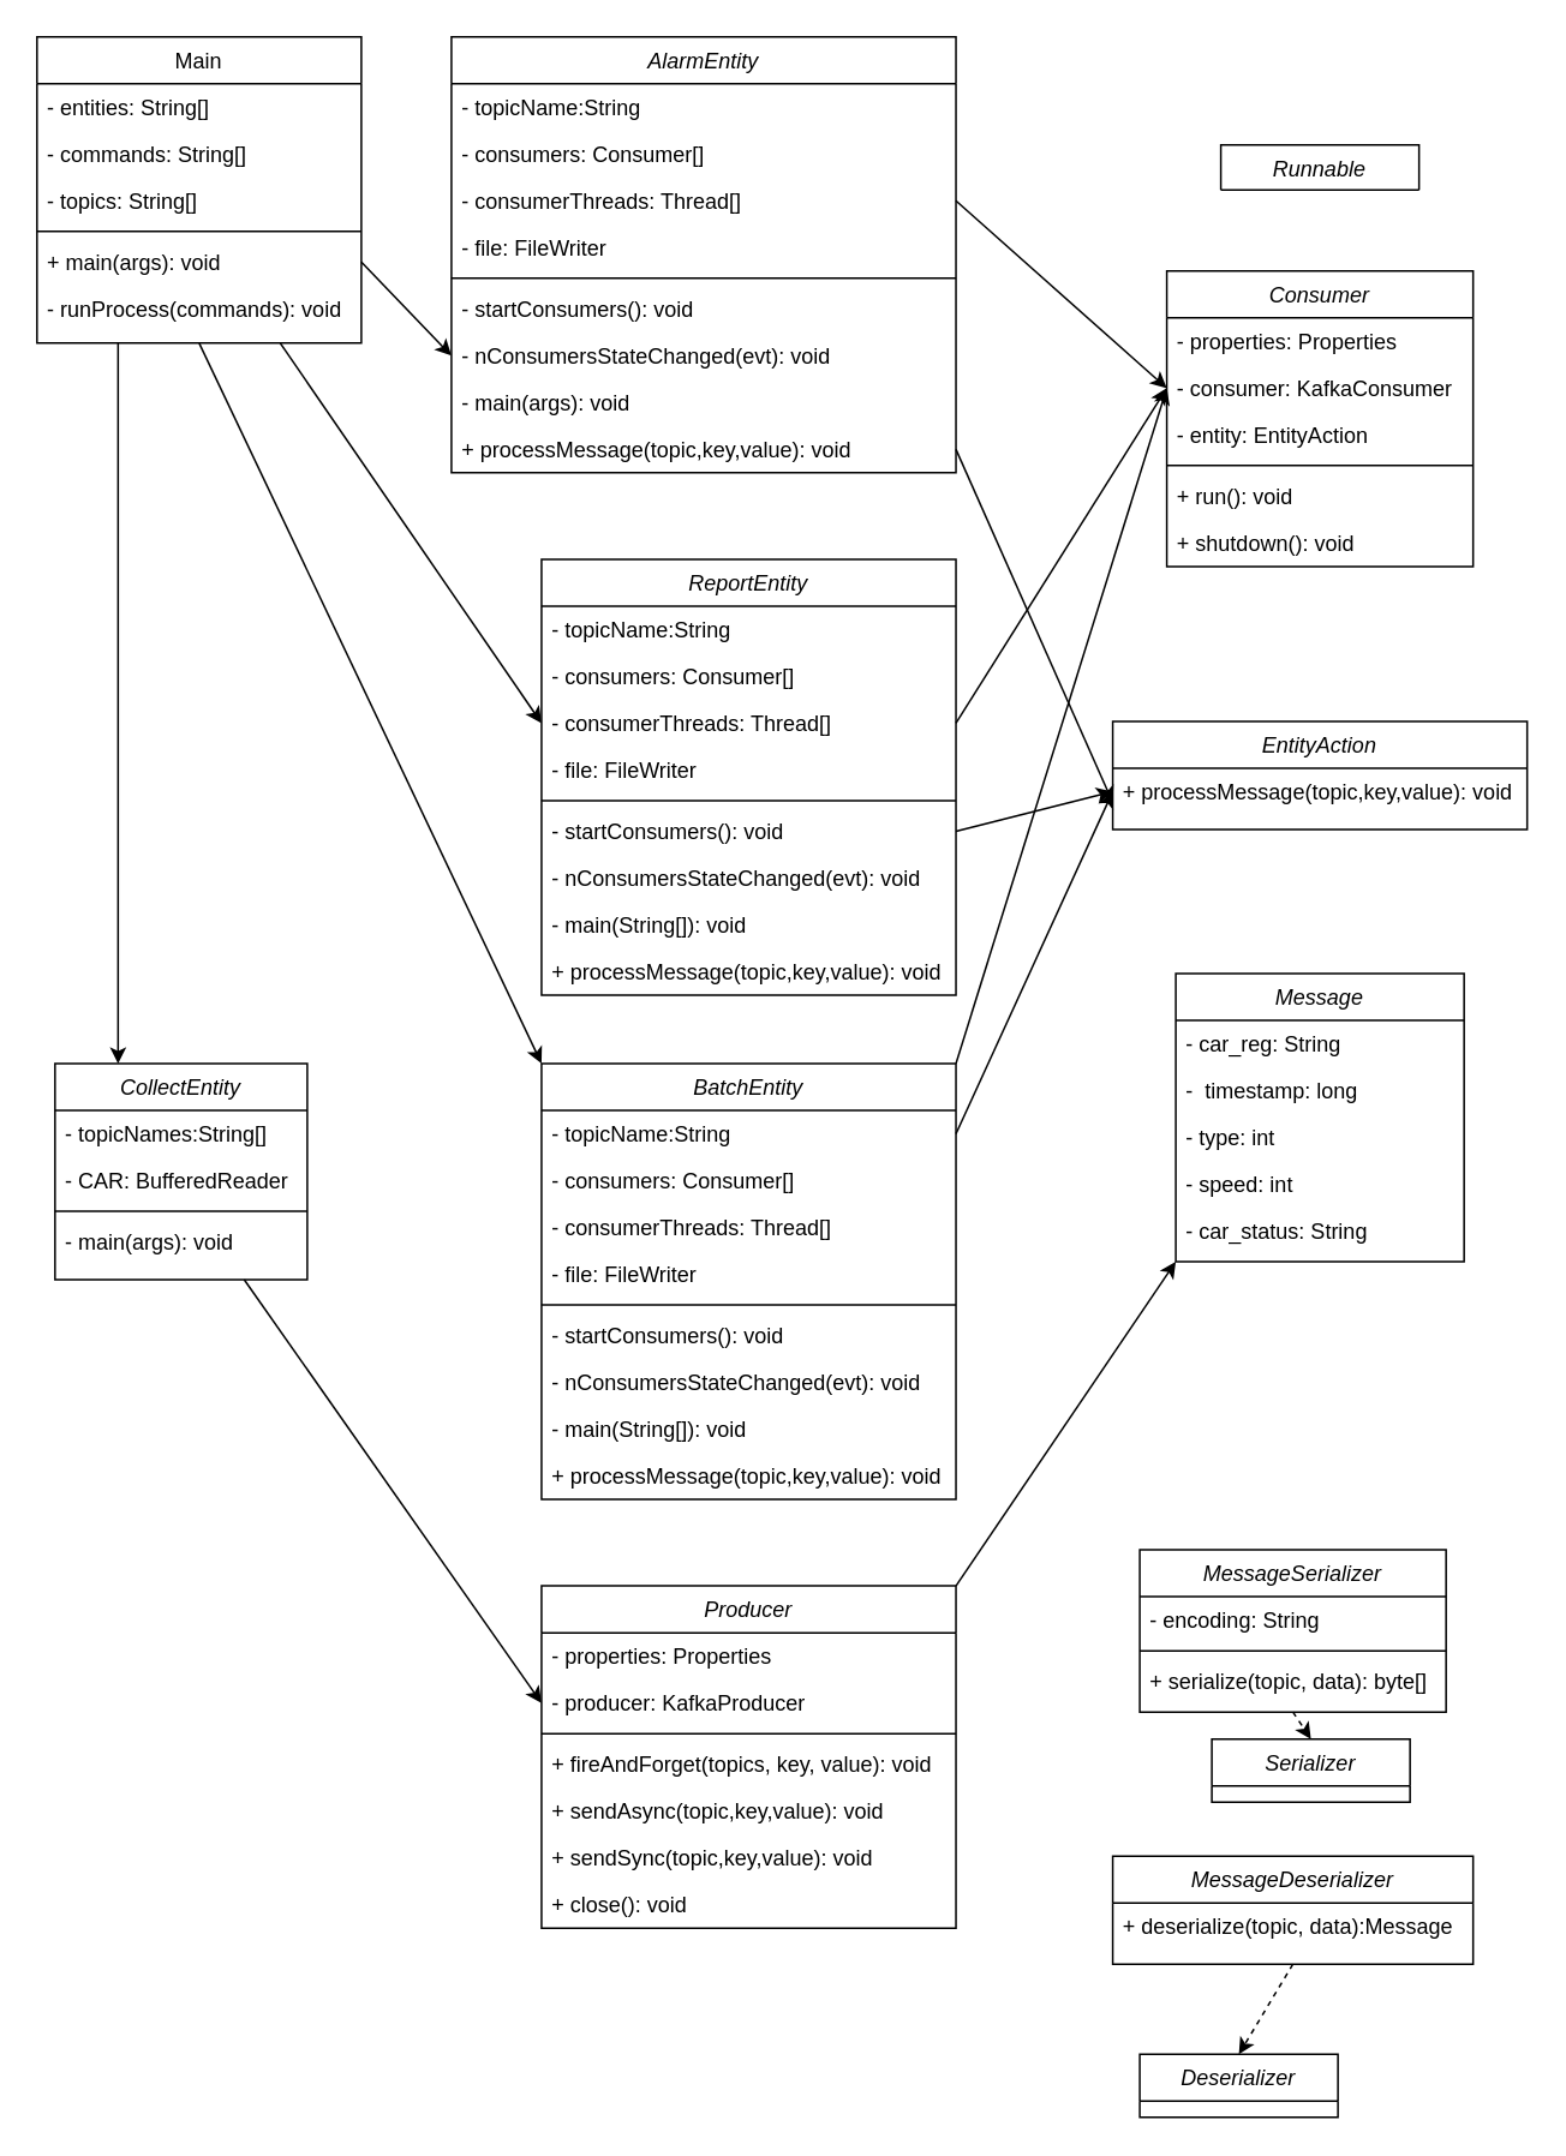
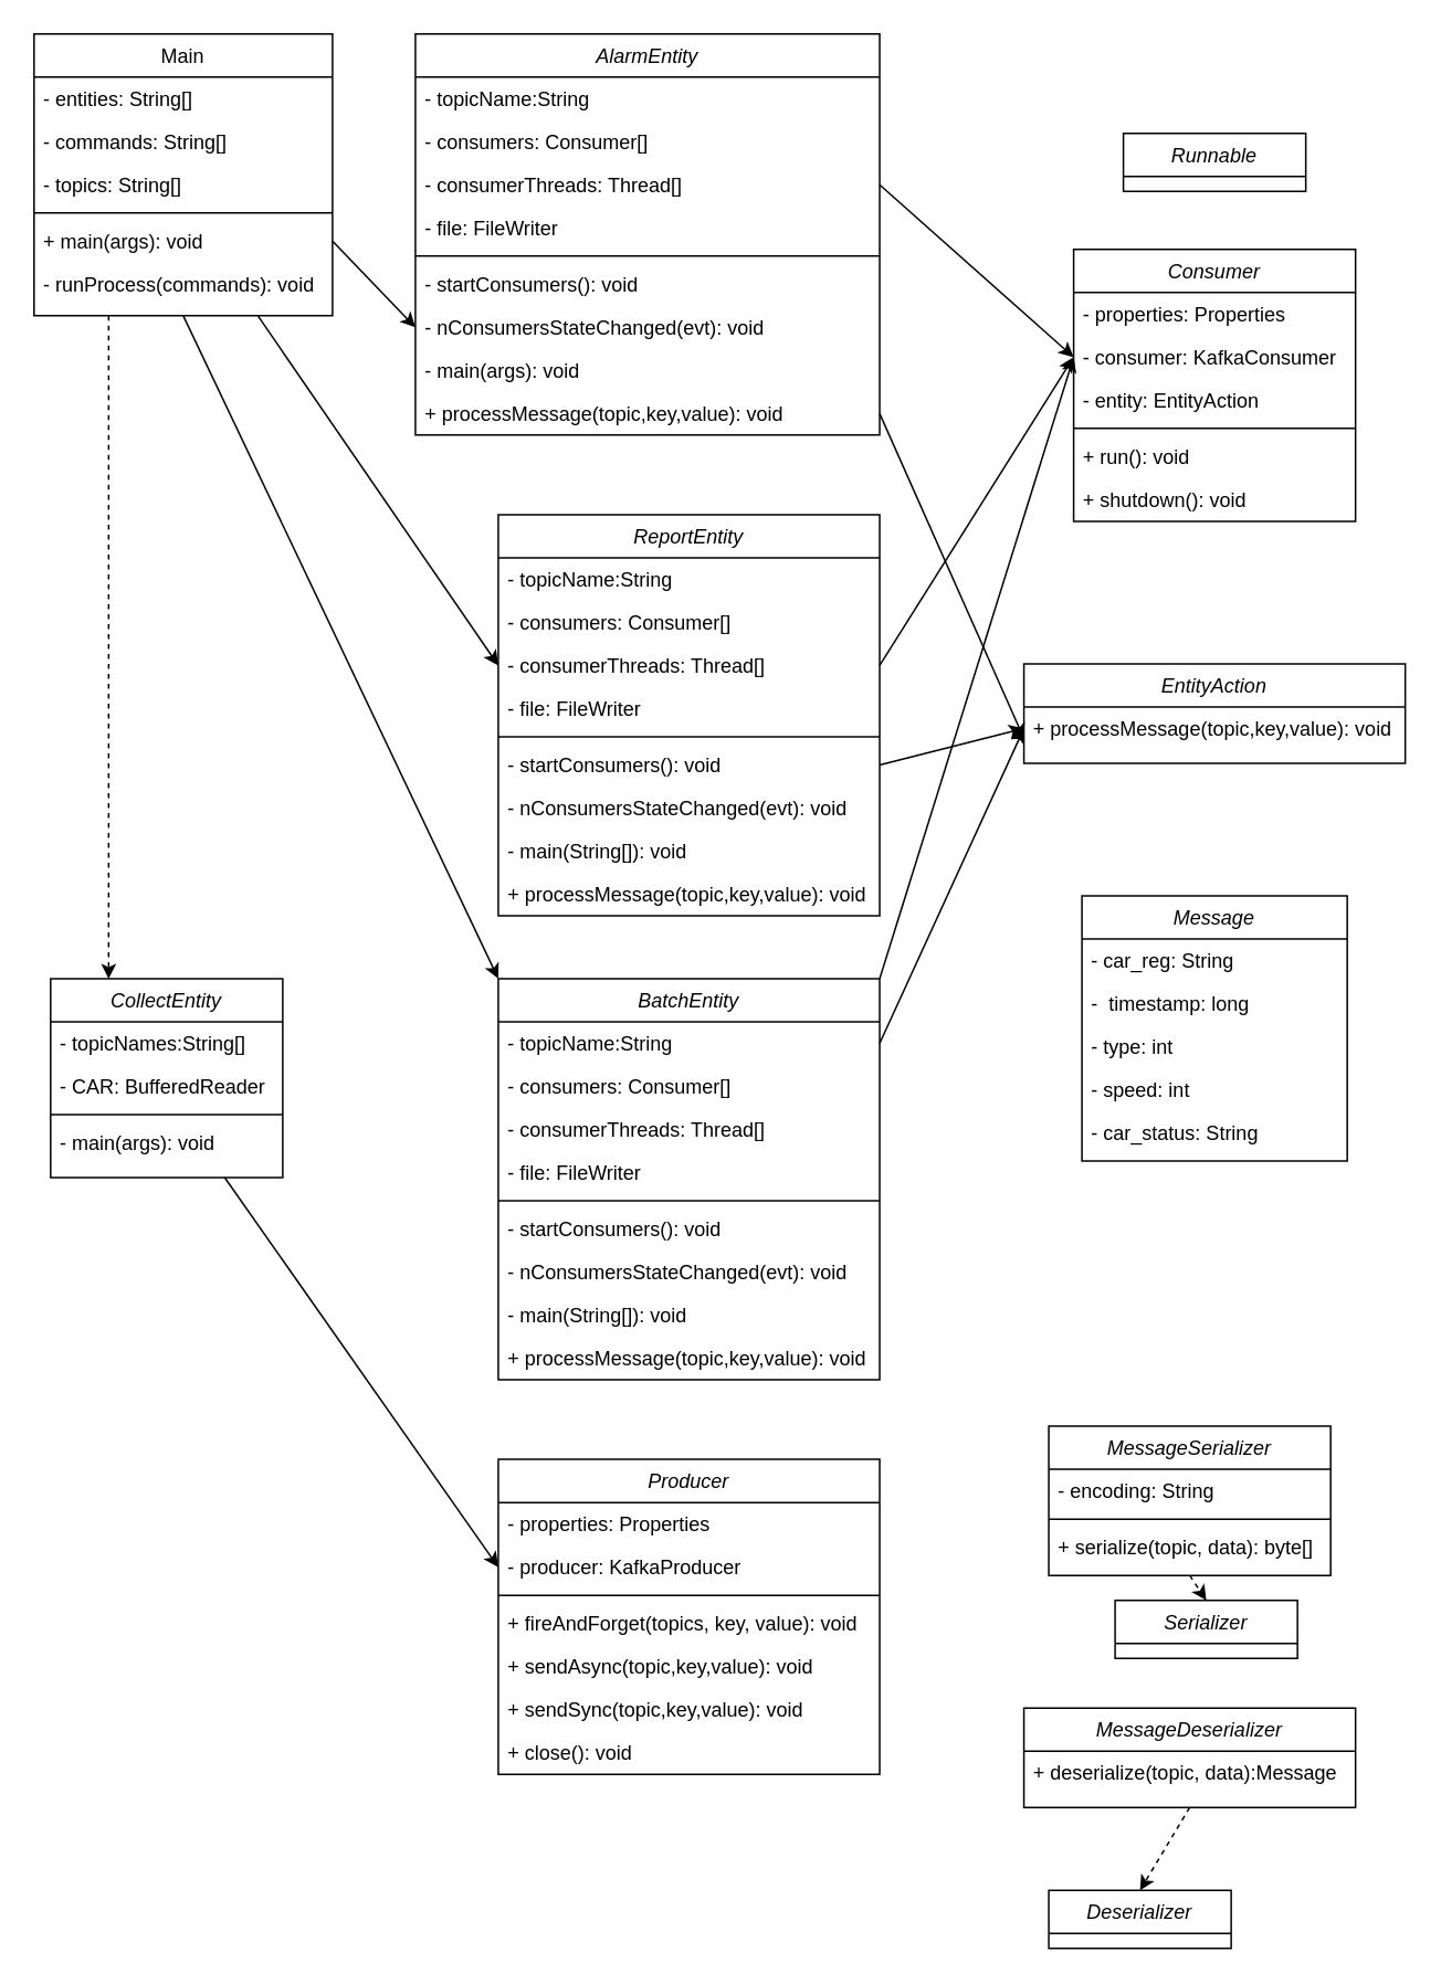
- <mxCell id="64" value="Runnable" style="swimlane;fontStyle=2;align=center;verticalAlign=top;childLayout=stackLayout;horizontal=1;startSize=26;horizontalStack=0;resizeParent=1;resizeLast=0;collapsible=1;marginBottom=0;rounded=0;shadow=0;strokeWidth=1;" vertex="1" parent="1"><mxGeometry x="677" y="80" width="110" height="25" as="geometry"><mxRectangle x="230" y="140" width="160" height="26" as="alternateBounds" /></mxGeometry></mxCell>
+ <mxCell id="64" value="Runnable" style="swimlane;fontStyle=2;align=center;verticalAlign=top;childLayout=stackLayout;horizontal=1;startSize=26;horizontalStack=0;resizeParent=1;resizeLast=0;collapsible=1;marginBottom=0;rounded=0;shadow=0;strokeWidth=1;" vertex="1" parent="1"><mxGeometry x="677" y="80" width="110" height="35" as="geometry"><mxRectangle x="230" y="140" width="160" height="26" as="alternateBounds" /></mxGeometry></mxCell>
- <mxCell id="3" style="edgeStyle=none;rounded=0;orthogonalLoop=1;jettySize=auto;html=1;exitX=0.25;exitY=1;exitDx=0;exitDy=0;entryX=0.25;entryY=0;entryDx=0;entryDy=0;" edge="1" parent="1" source="11" target="74"><mxGeometry relative="1" as="geometry" /></mxCell>
+ <mxCell id="3" style="edgeStyle=none;rounded=0;orthogonalLoop=1;jettySize=auto;html=1;exitX=0.25;exitY=1;exitDx=0;exitDy=0;entryX=0.25;entryY=0;entryDx=0;entryDy=0;dashed=1;" edge="1" parent="1" source="11" target="74"><mxGeometry relative="1" as="geometry" /></mxCell>
- <mxCell id="65" style="edgeStyle=none;rounded=0;orthogonalLoop=1;jettySize=auto;html=1;exitX=1;exitY=0;exitDx=0;exitDy=0;entryX=0;entryY=1;entryDx=0;entryDy=0;" edge="1" parent="1" source="66" target="58"><mxGeometry relative="1" as="geometry" /></mxCell>
